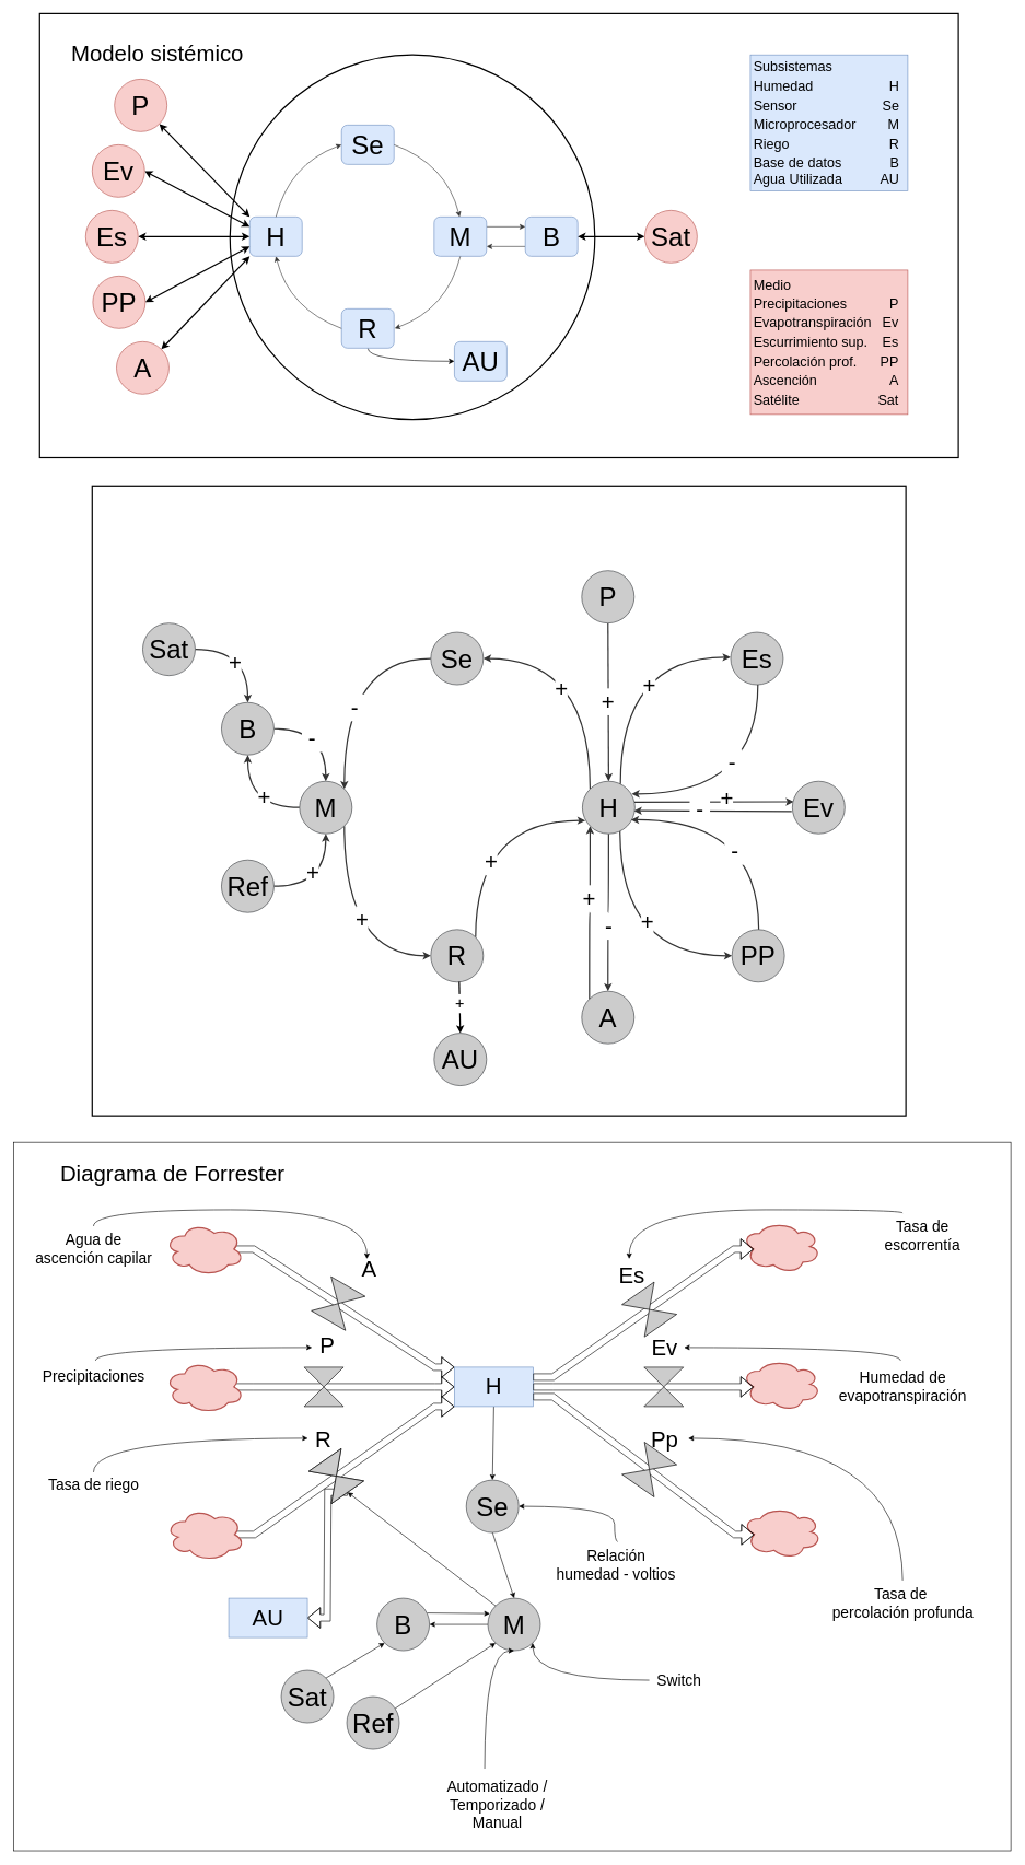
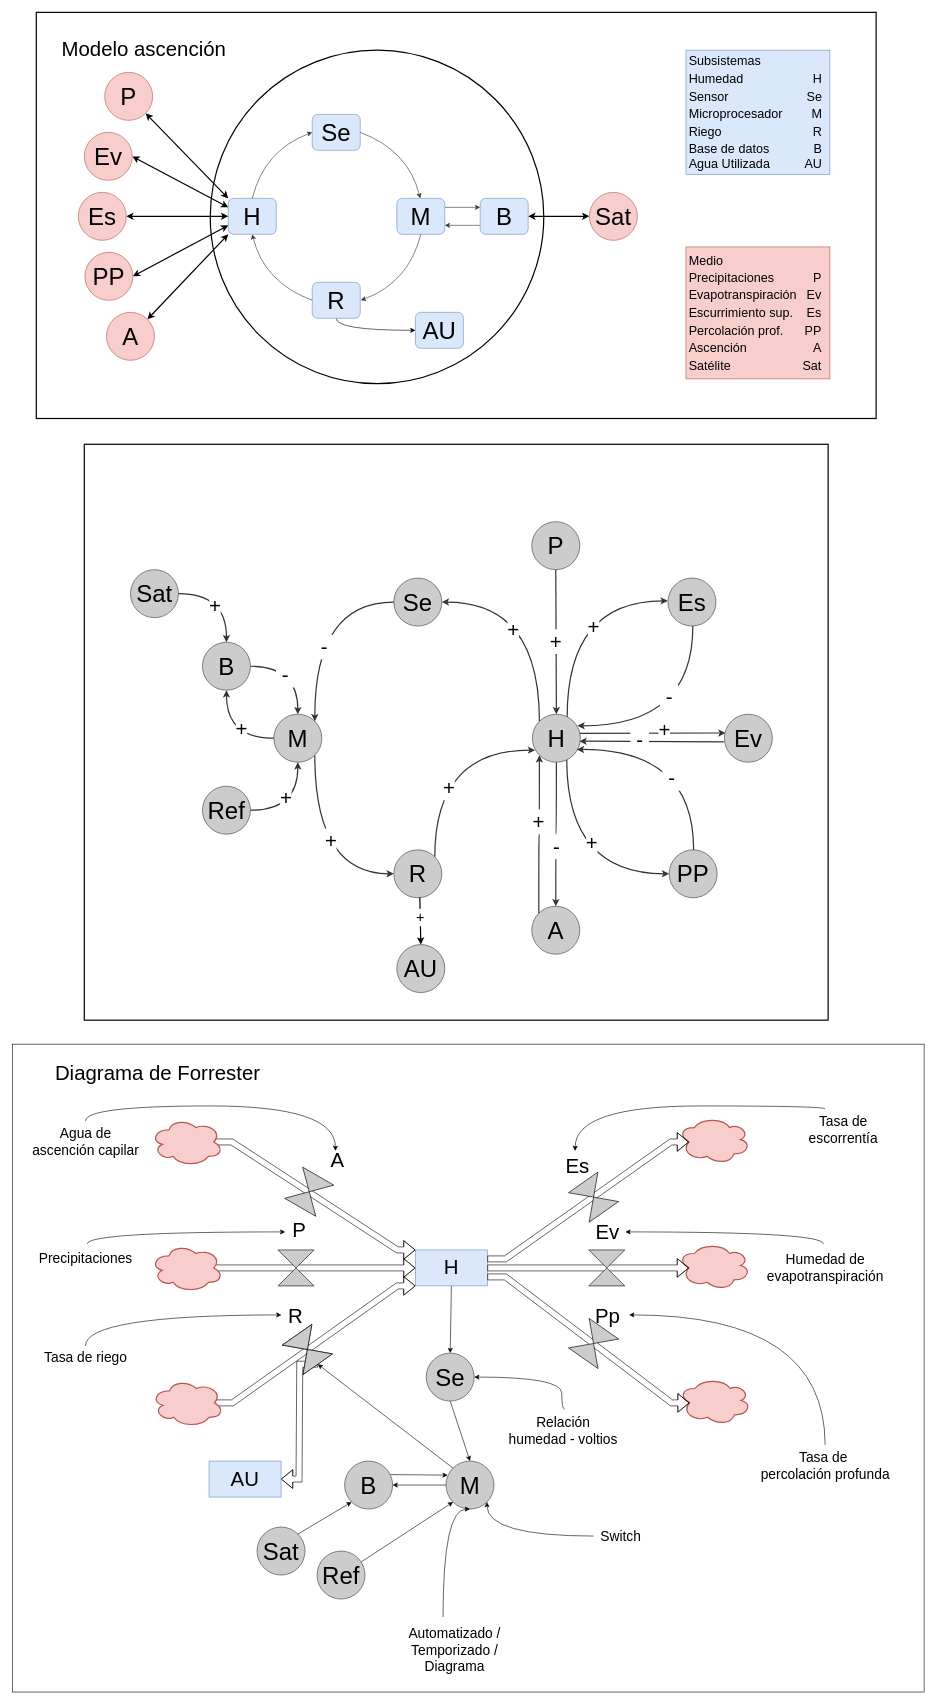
- <mxCell id="77" value="Modelo sistémico" style="text;html=1;align=center;verticalAlign=middle;resizable=0;points=[];autosize=1;strokeColor=none;fillColor=none;fontSize=34;" parent="1" vertex="1"><mxGeometry x="94" y="56" width="290" height="50" as="geometry" /></mxCell>
+ <mxCell id="77" value="Modelo ascención" style="text;html=1;align=center;verticalAlign=middle;resizable=0;points=[];autosize=1;strokeColor=none;fillColor=none;fontSize=34;" parent="1" vertex="1"><mxGeometry x="94" y="56" width="290" height="50" as="geometry" /></mxCell>
- <mxCell id="127" value="Automatizado / &lt;br&gt;Temporizado / &lt;br&gt;Manual" style="text;html=1;align=center;verticalAlign=middle;resizable=0;points=[];autosize=1;strokeColor=none;fillColor=none;fontSize=23;" parent="1" vertex="1"><mxGeometry x="667" y="2701" width="180" height="100" as="geometry" /></mxCell>
+ <mxCell id="127" value="Automatizado / &lt;br&gt;Temporizado / &lt;br&gt;Diagrama" style="text;html=1;align=center;verticalAlign=middle;resizable=0;points=[];autosize=1;strokeColor=none;fillColor=none;fontSize=23;" parent="1" vertex="1"><mxGeometry x="667" y="2701" width="180" height="100" as="geometry" /></mxCell>
